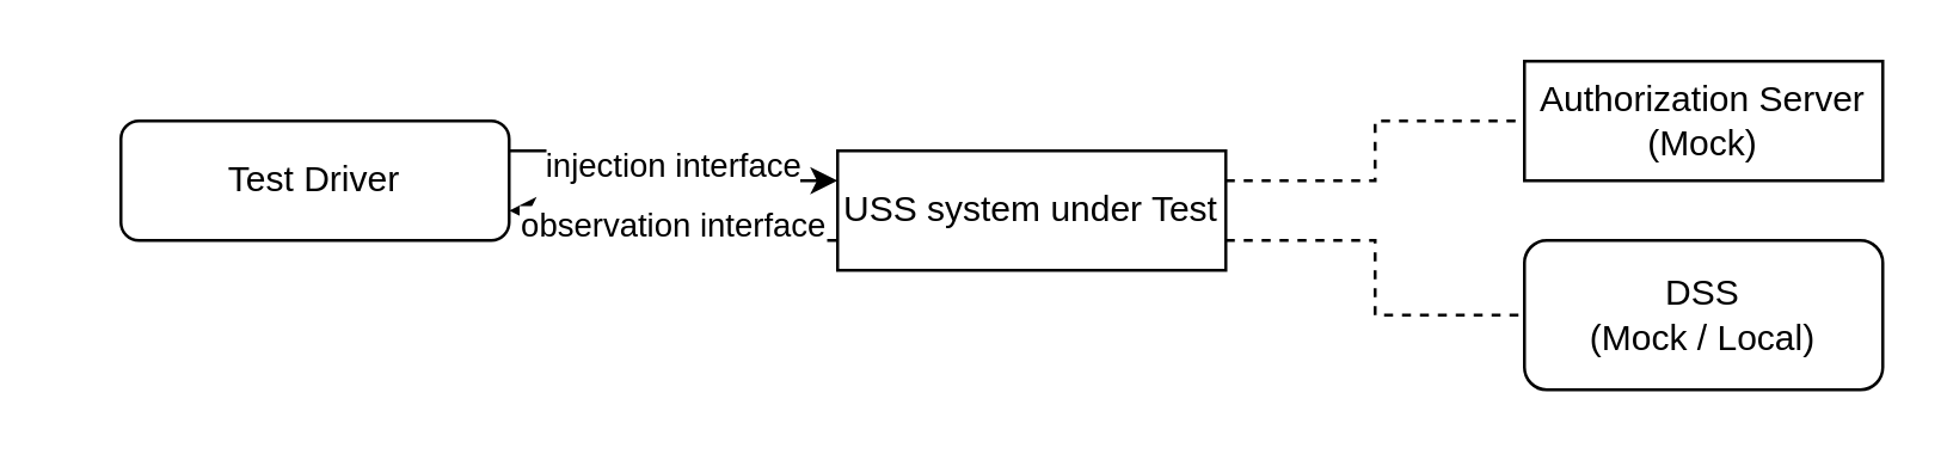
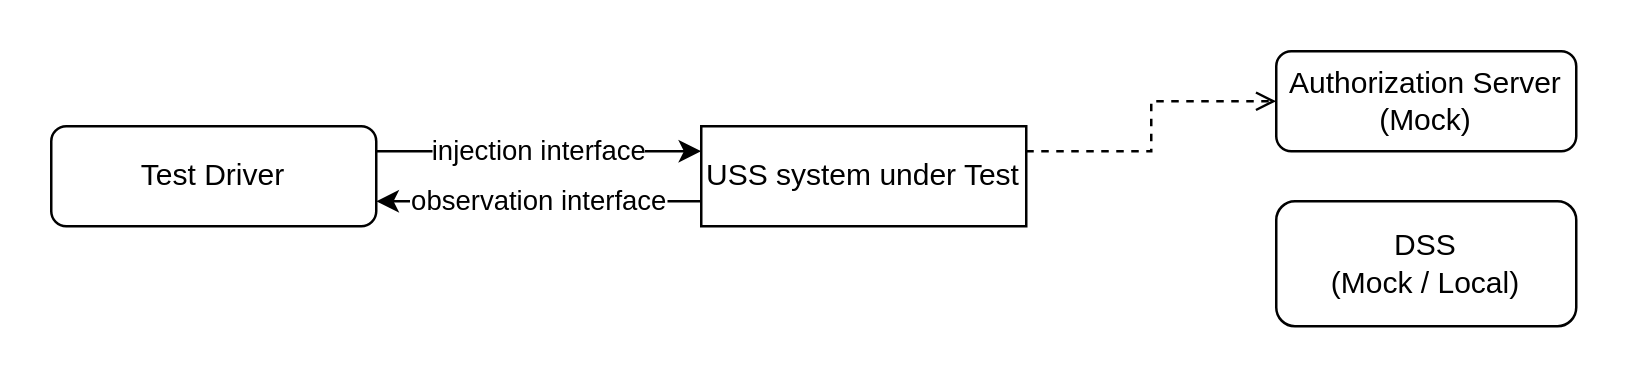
- <mxCell id="5" style="edgeStyle=orthogonalEdgeStyle;rounded=0;orthogonalLoop=1;jettySize=auto;html=1;exitX=1;exitY=0.25;exitDx=0;exitDy=0;entryX=0;entryY=0.5;entryDx=0;entryDy=0;endArrow=none;endFill=0;dashed=1;" parent="1" source="7" target="8" edge="1"><mxGeometry relative="1" as="geometry" /></mxCell>
+ <mxCell id="5" style="edgeStyle=orthogonalEdgeStyle;rounded=0;orthogonalLoop=1;jettySize=auto;html=1;exitX=1;exitY=0.25;exitDx=0;exitDy=0;entryX=0;entryY=0.5;entryDx=0;entryDy=0;endArrow=open;endFill=0;dashed=1;" parent="1" source="7" target="8" edge="1"><mxGeometry relative="1" as="geometry" /></mxCell>
- <mxCell id="8" value="Authorization Server&lt;br&gt;(Mock)" style="whiteSpace=wrap;html=1;rounded=0;" parent="1" vertex="1"><mxGeometry x="510" y="20" width="120" height="40" as="geometry" /></mxCell>
+ <mxCell id="8" value="Authorization Server&lt;br&gt;(Mock)" style="rounded=1;whiteSpace=wrap;html=1;" parent="1" vertex="1"><mxGeometry x="510" y="20" width="120" height="40" as="geometry" /></mxCell>
- <mxCell id="3" value="Test Driver" style="rounded=1;whiteSpace=wrap;html=1;" parent="1" vertex="1"><mxGeometry x="40" y="40" width="130" height="40" as="geometry" /></mxCell>
+ <mxCell id="3" value="Test Driver" style="rounded=1;whiteSpace=wrap;html=1;" parent="1" vertex="1"><mxGeometry x="20" y="50" width="130" height="40" as="geometry" /></mxCell>
- <mxCell id="6" style="edgeStyle=orthogonalEdgeStyle;rounded=0;orthogonalLoop=1;jettySize=auto;html=1;exitX=1;exitY=0.75;exitDx=0;exitDy=0;entryX=0;entryY=0.5;entryDx=0;entryDy=0;endArrow=none;endFill=0;dashed=1;" parent="1" source="7" target="9" edge="1"><mxGeometry relative="1" as="geometry" /></mxCell>
